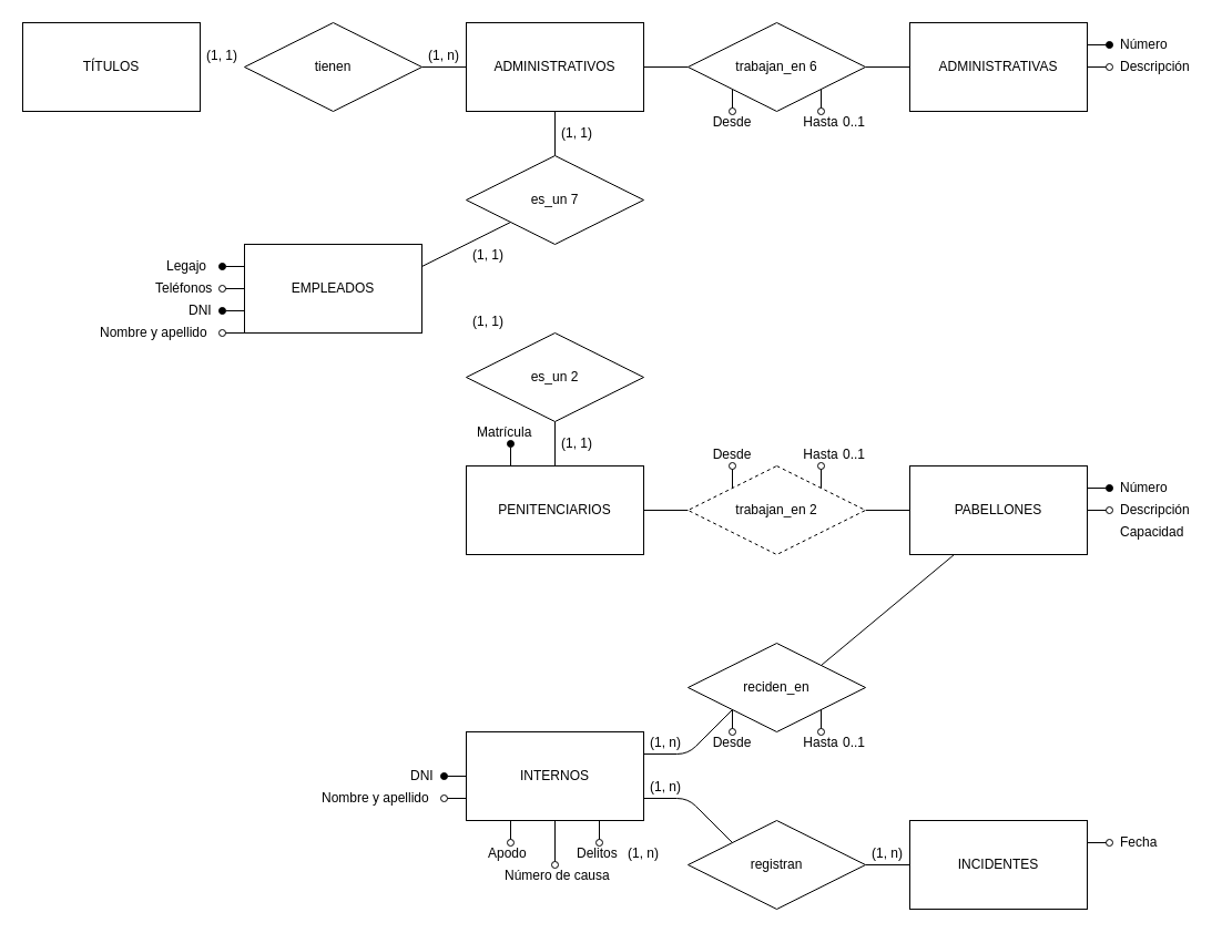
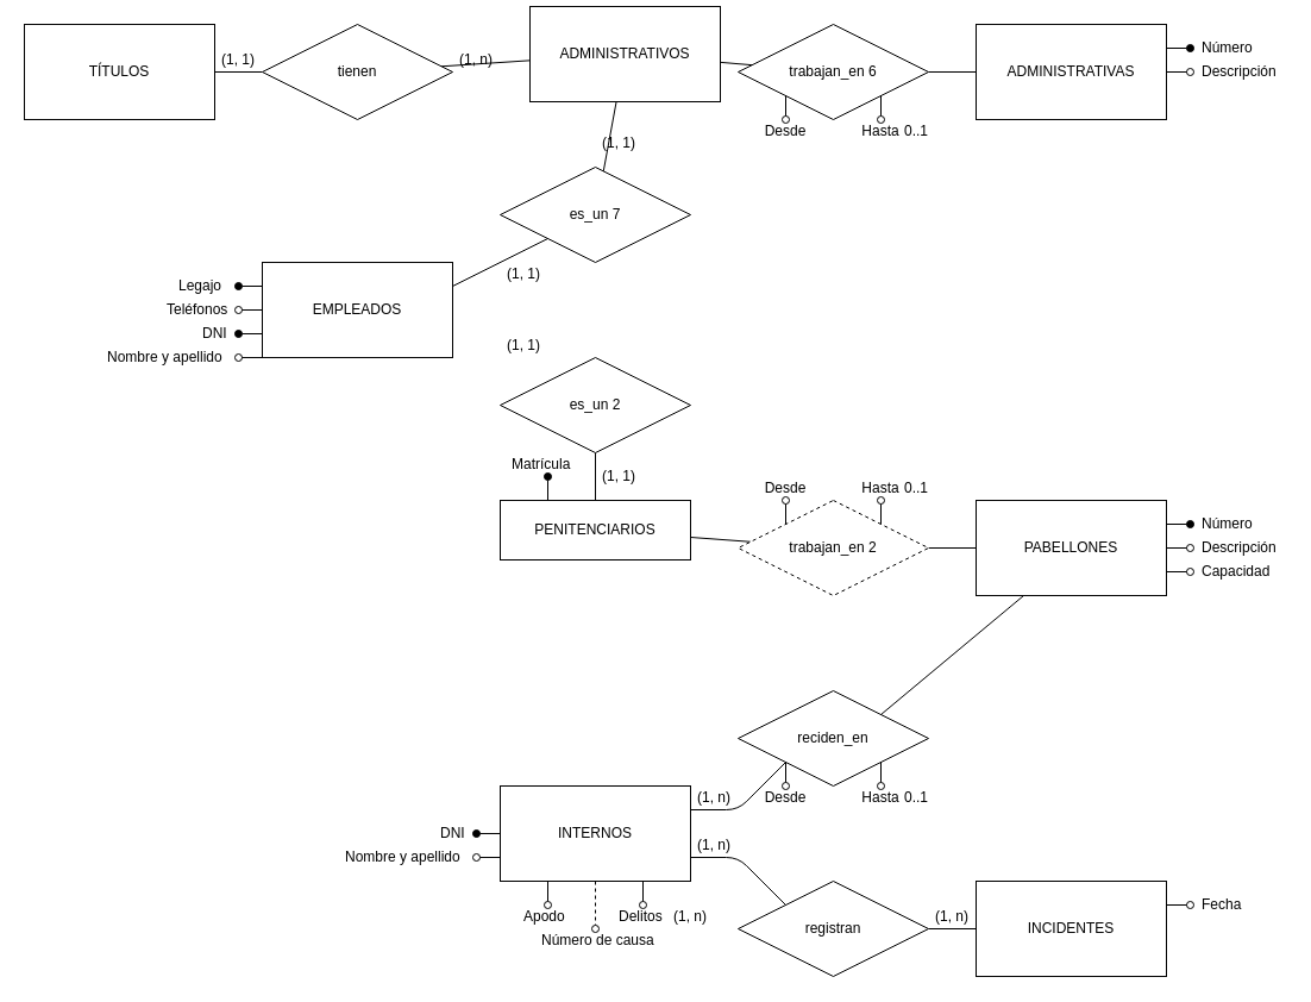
+ <mxCell id="72" value="" style="edgeStyle=none;html=1;endArrow=none;endFill=0;" edge="1" parent="1" source="73" target="79"><mxGeometry relative="1" as="geometry" /></mxCell>
- <mxCell id="4" value="ADMINISTRATIVOS" style="rounded=0;whiteSpace=wrap;html=1;" vertex="1" parent="1"><mxGeometry x="420" width="160" height="80" as="geometry" y="20" /></mxCell>
+ <mxCell id="4" value="ADMINISTRATIVOS" style="rounded=0;whiteSpace=wrap;html=1;" vertex="1" parent="1"><mxGeometry x="445" y="5" width="160" height="80" as="geometry" /></mxCell>
- <mxCell id="7" value="PENITENCIARIOS" style="rounded=0;whiteSpace=wrap;html=1;" vertex="1" parent="1"><mxGeometry x="420" y="420" width="160" height="80" as="geometry" /></mxCell>
+ <mxCell id="7" value="PENITENCIARIOS" style="rounded=0;whiteSpace=wrap;html=1;" vertex="1" parent="1"><mxGeometry x="420" y="420" width="160" height="50" as="geometry" /></mxCell>
+ <mxCell id="64" style="html=1;labelBorderColor=none;strokeWidth=1;endArrow=oval;endFill=0;endSize=6;targetPerimeterSpacing=0;align=left;exitX=1;exitY=0.75;exitDx=0;exitDy=0;" edge="1" parent="1" source="9" target="65"><mxGeometry relative="1" as="geometry"><mxPoint x="960" y="480" as="sourcePoint" /></mxGeometry></mxCell>
- <mxCell id="28" style="html=1;labelBorderColor=none;strokeWidth=1;endArrow=oval;endFill=0;endSize=6;targetPerimeterSpacing=0;align=left;exitX=0.5;exitY=1;exitDx=0;exitDy=0;" edge="1" parent="1" source="10" target="29"><mxGeometry relative="1" as="geometry"><mxPoint x="452.5" y="800" as="sourcePoint" /></mxGeometry></mxCell>
+ <mxCell id="28" style="html=1;labelBorderColor=none;strokeWidth=1;endArrow=oval;endFill=0;endSize=6;targetPerimeterSpacing=0;align=left;exitX=0.5;exitY=1;exitDx=0;exitDy=0;dashed=1;" edge="1" parent="1" source="10" target="29"><mxGeometry relative="1" as="geometry"><mxPoint x="452.5" y="800" as="sourcePoint" /></mxGeometry></mxCell>
